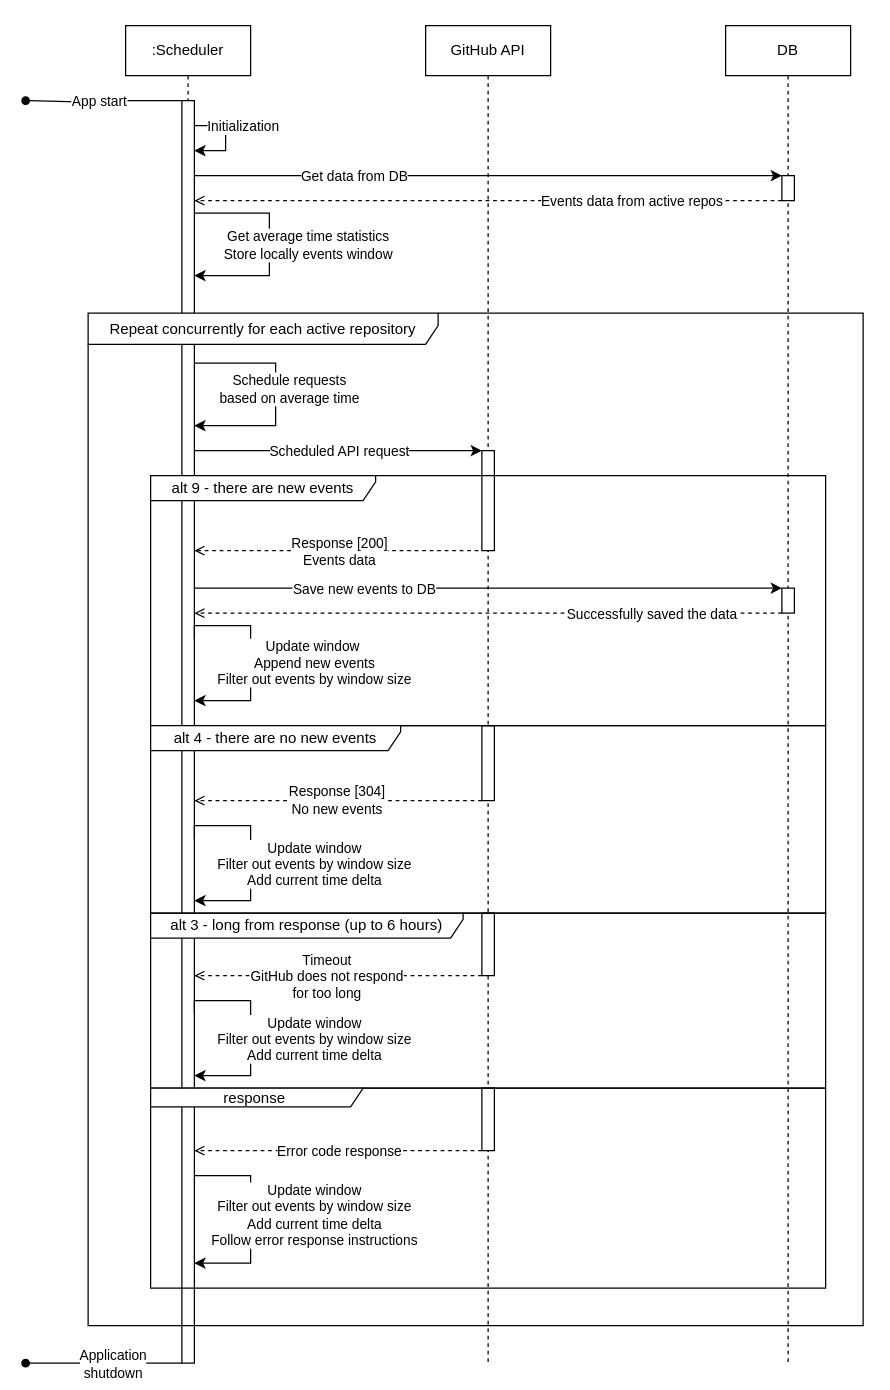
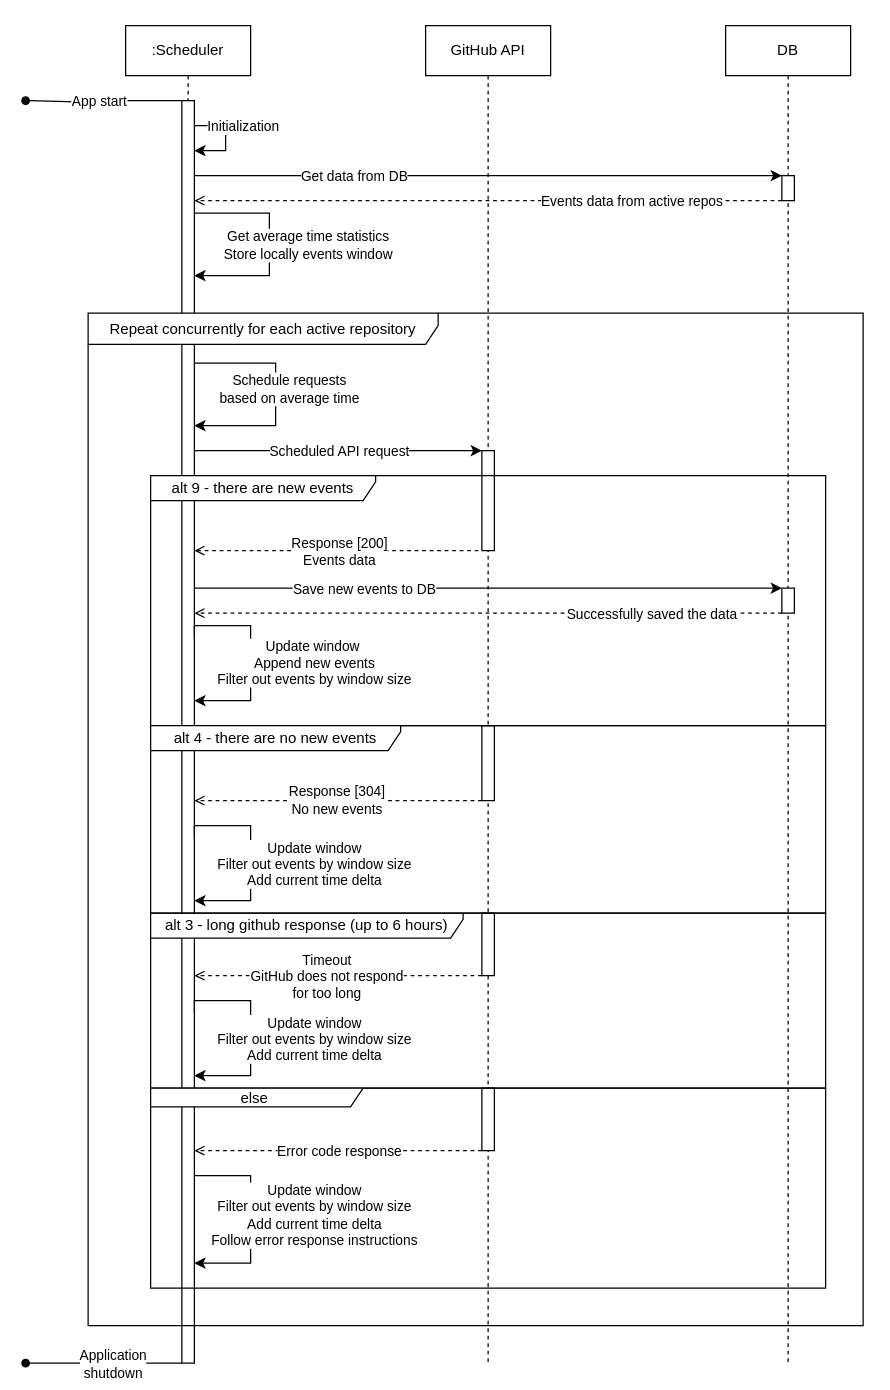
- <mxCell id="46" value="alt 3 - long from response (up to 6 hours)" style="shape=umlFrame;whiteSpace=wrap;html=1;pointerEvents=0;width=250;height=20;" vertex="1" parent="43"><mxGeometry x="120" y="730" width="540" height="140" as="geometry" /></mxCell>
+ <mxCell id="46" value="alt 3 - long github response (up to 6 hours)" style="shape=umlFrame;whiteSpace=wrap;html=1;pointerEvents=0;width=250;height=20;" vertex="1" parent="43"><mxGeometry x="120" y="730" width="540" height="140" as="geometry" /></mxCell>
- <mxCell id="47" value="response&amp;nbsp;" style="shape=umlFrame;whiteSpace=wrap;html=1;pointerEvents=0;width=170;height=15;" vertex="1" parent="43"><mxGeometry x="120" y="870" width="540" height="160" as="geometry" /></mxCell>
+ <mxCell id="47" value="else&amp;nbsp;" style="shape=umlFrame;whiteSpace=wrap;html=1;pointerEvents=0;width=170;height=15;" vertex="1" parent="43"><mxGeometry x="120" y="870" width="540" height="160" as="geometry" /></mxCell>
